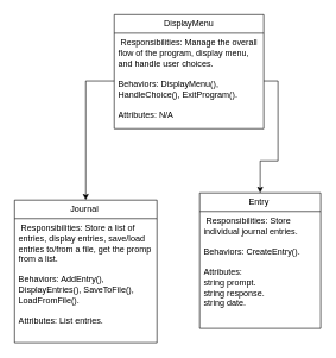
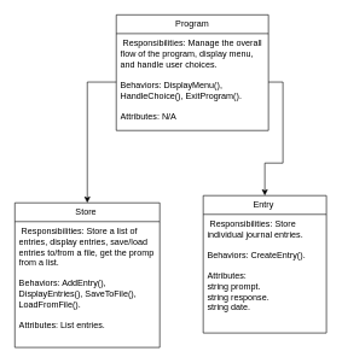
- <mxCell id="7" value="DisplayMenu" style="swimlane;fontStyle=0;childLayout=stackLayout;horizontal=1;startSize=26;fillColor=none;horizontalStack=0;resizeParent=1;resizeParentMax=0;resizeLast=0;collapsible=1;marginBottom=0;whiteSpace=wrap;html=1;" vertex="1" parent="1"><mxGeometry x="160" y="20" width="210" height="160" as="geometry" /></mxCell>
+ <mxCell id="7" value="Program" style="swimlane;fontStyle=0;childLayout=stackLayout;horizontal=1;startSize=26;fillColor=none;horizontalStack=0;resizeParent=1;resizeParentMax=0;resizeLast=0;collapsible=1;marginBottom=0;whiteSpace=wrap;html=1;" vertex="1" parent="1"><mxGeometry x="160" y="20" width="210" height="160" as="geometry" /></mxCell>
- <mxCell id="2" value="Journal&amp;nbsp;" style="swimlane;fontStyle=0;childLayout=stackLayout;horizontal=1;startSize=26;fillColor=none;horizontalStack=0;resizeParent=1;resizeParentMax=0;resizeLast=0;collapsible=1;marginBottom=0;whiteSpace=wrap;html=1;" vertex="1" parent="1"><mxGeometry x="20" y="280" width="200" height="200" as="geometry" /></mxCell>
+ <mxCell id="2" value="Store&amp;nbsp;" style="swimlane;fontStyle=0;childLayout=stackLayout;horizontal=1;startSize=26;fillColor=none;horizontalStack=0;resizeParent=1;resizeParentMax=0;resizeLast=0;collapsible=1;marginBottom=0;whiteSpace=wrap;html=1;" vertex="1" parent="1"><mxGeometry x="20" y="280" width="200" height="200" as="geometry" /></mxCell>
